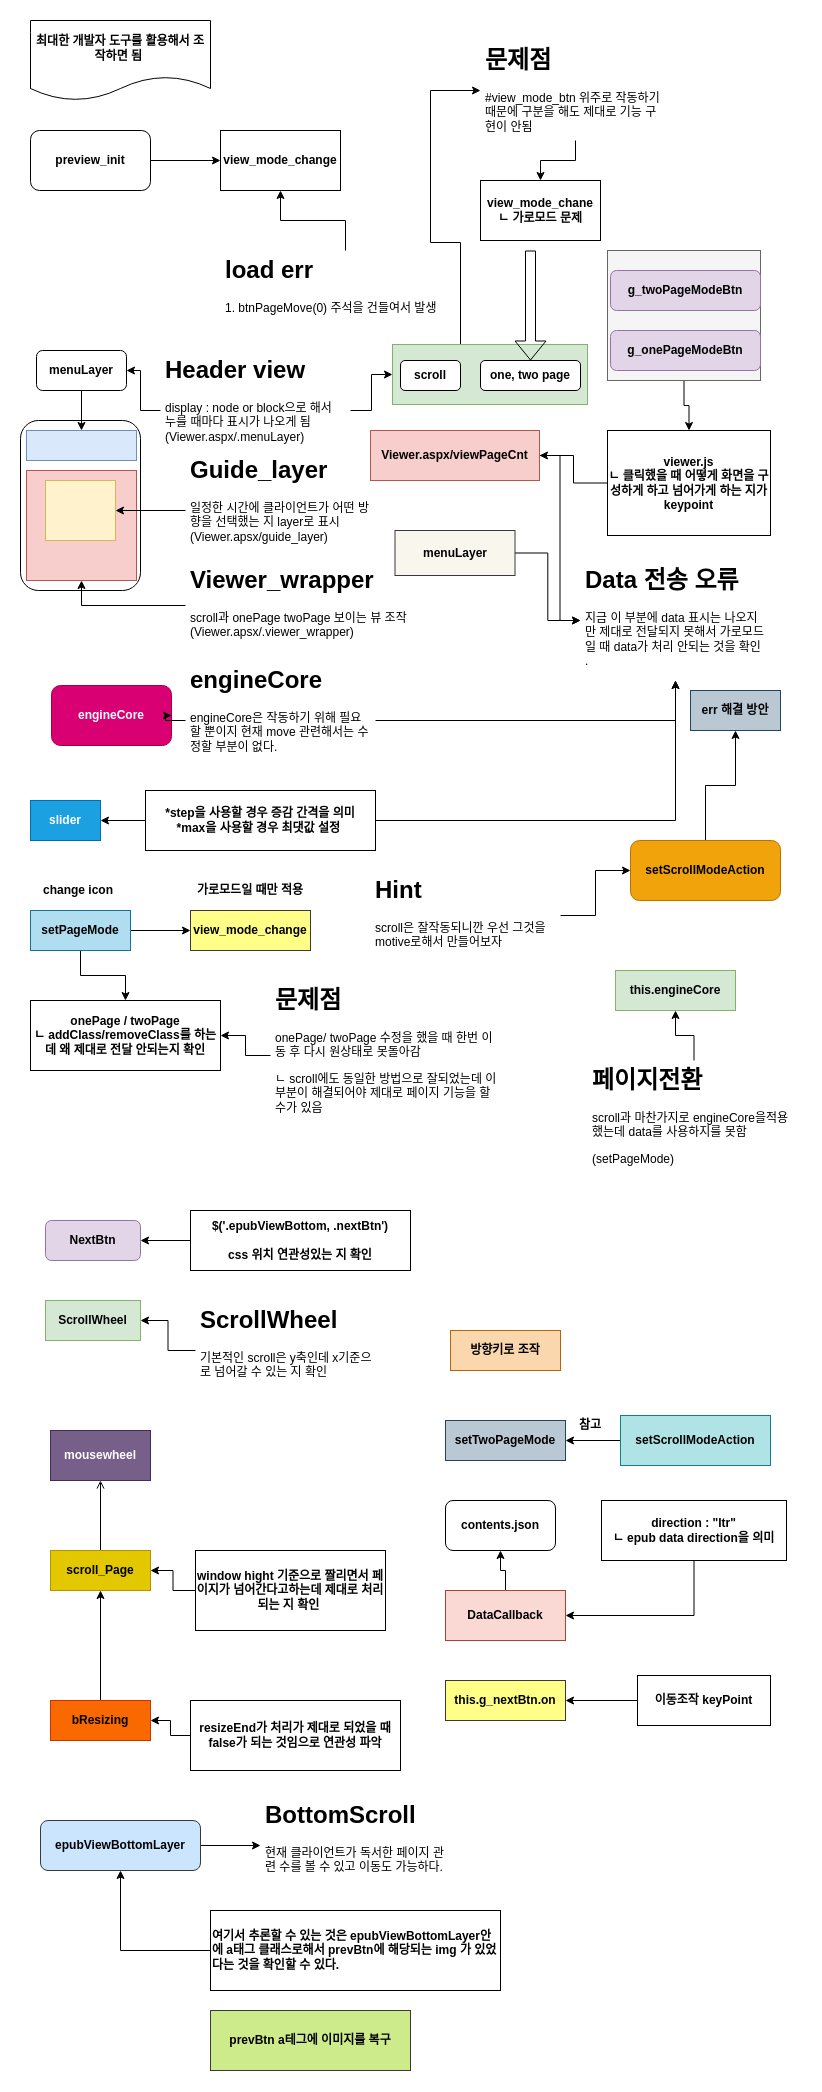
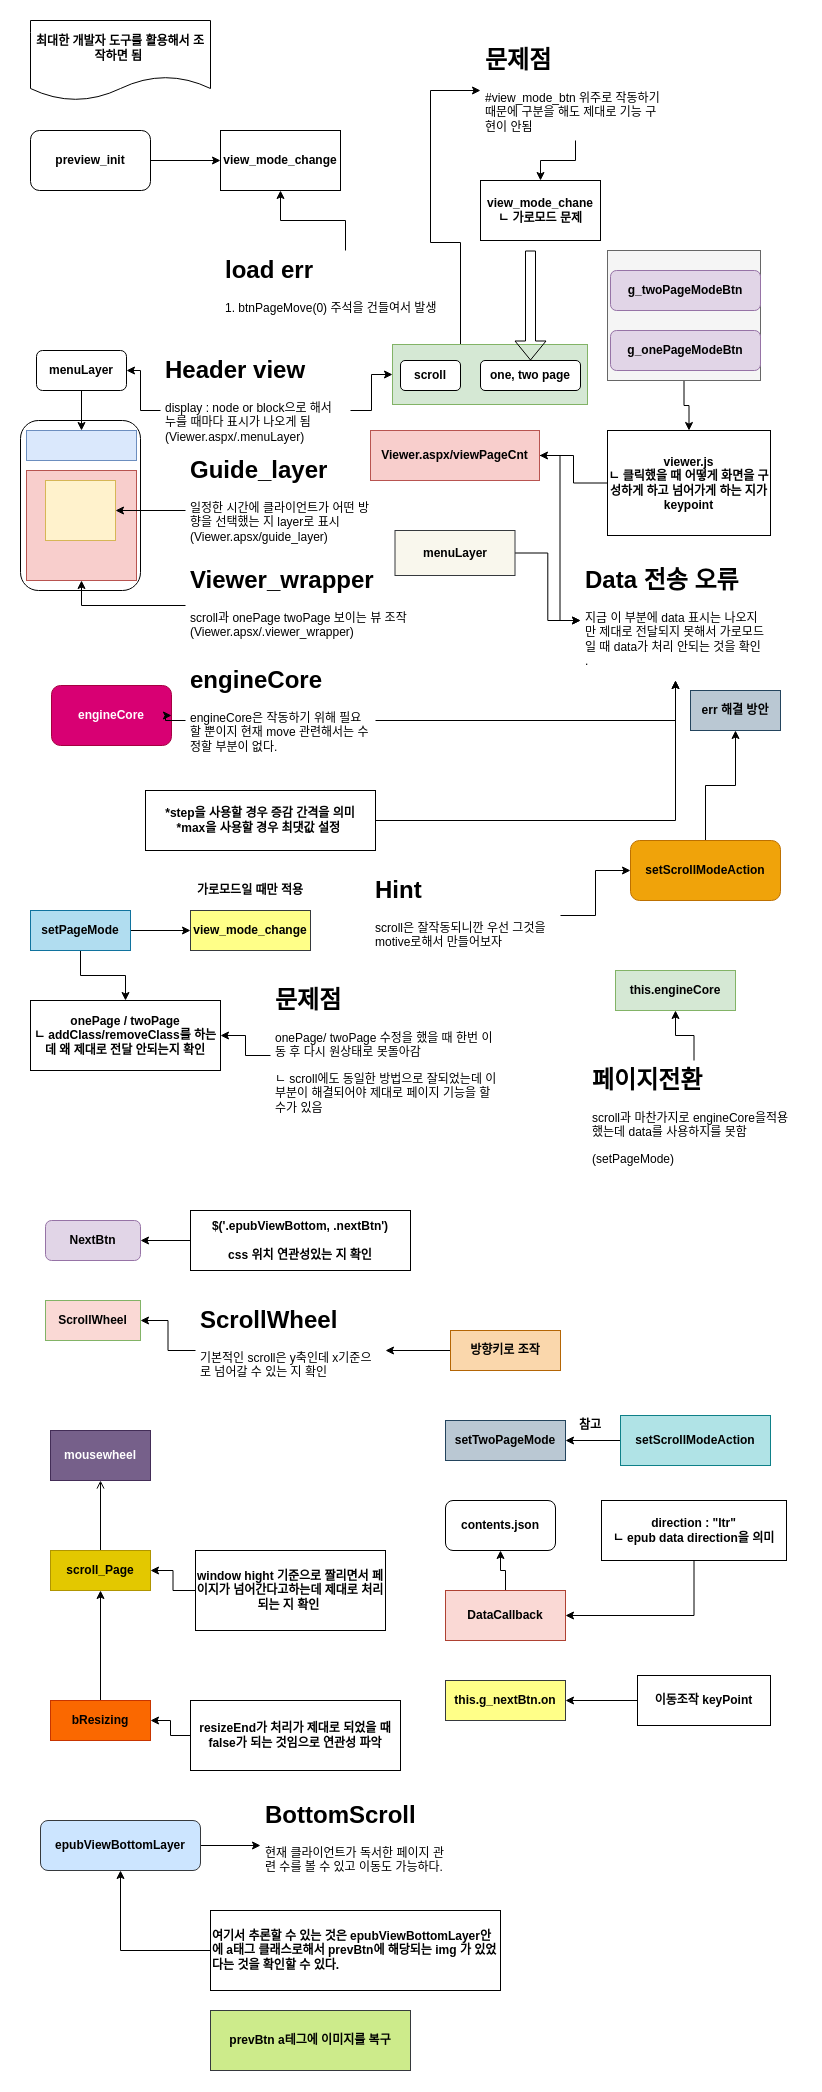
- <mxCell id="44" value="&lt;b&gt;slider&lt;/b&gt;" style="rounded=0;whiteSpace=wrap;html=1;fillColor=#1ba1e2;strokeColor=#006EAF;fontColor=#ffffff;" parent="1" vertex="1"><mxGeometry x="30" y="800" width="70" height="40" as="geometry" /></mxCell>
- <mxCell id="45" style="edgeStyle=orthogonalEdgeStyle;rounded=0;orthogonalLoop=1;jettySize=auto;html=1;" parent="1" source="47" target="44" edge="1"><mxGeometry relative="1" as="geometry" /></mxCell>
- <mxCell id="59" value="&lt;b&gt;change icon&lt;/b&gt;" style="text;html=1;strokeColor=none;fillColor=none;align=center;verticalAlign=middle;whiteSpace=wrap;rounded=0;" parent="1" vertex="1"><mxGeometry x="36" y="880" width="84" height="20" as="geometry" /></mxCell>
- <mxCell id="68" value="&lt;b&gt;ScrollWheel&lt;/b&gt;" style="rounded=0;whiteSpace=wrap;html=1;fillColor=#d5e8d4;strokeColor=#82b366;" vertex="1" parent="1"><mxGeometry x="45" y="1300" width="95" height="40" as="geometry" /></mxCell>
+ <mxCell id="68" value="&lt;b&gt;ScrollWheel&lt;/b&gt;" style="rounded=0;whiteSpace=wrap;html=1;fillColor=#fad9d5;strokeColor=#82b366;" vertex="1" parent="1"><mxGeometry x="45" y="1300" width="95" height="40" as="geometry" /></mxCell>
+ <mxCell id="80" style="edgeStyle=orthogonalEdgeStyle;rounded=0;orthogonalLoop=1;jettySize=auto;html=1;" edge="1" parent="1" source="81" target="70"><mxGeometry relative="1" as="geometry" /></mxCell>
